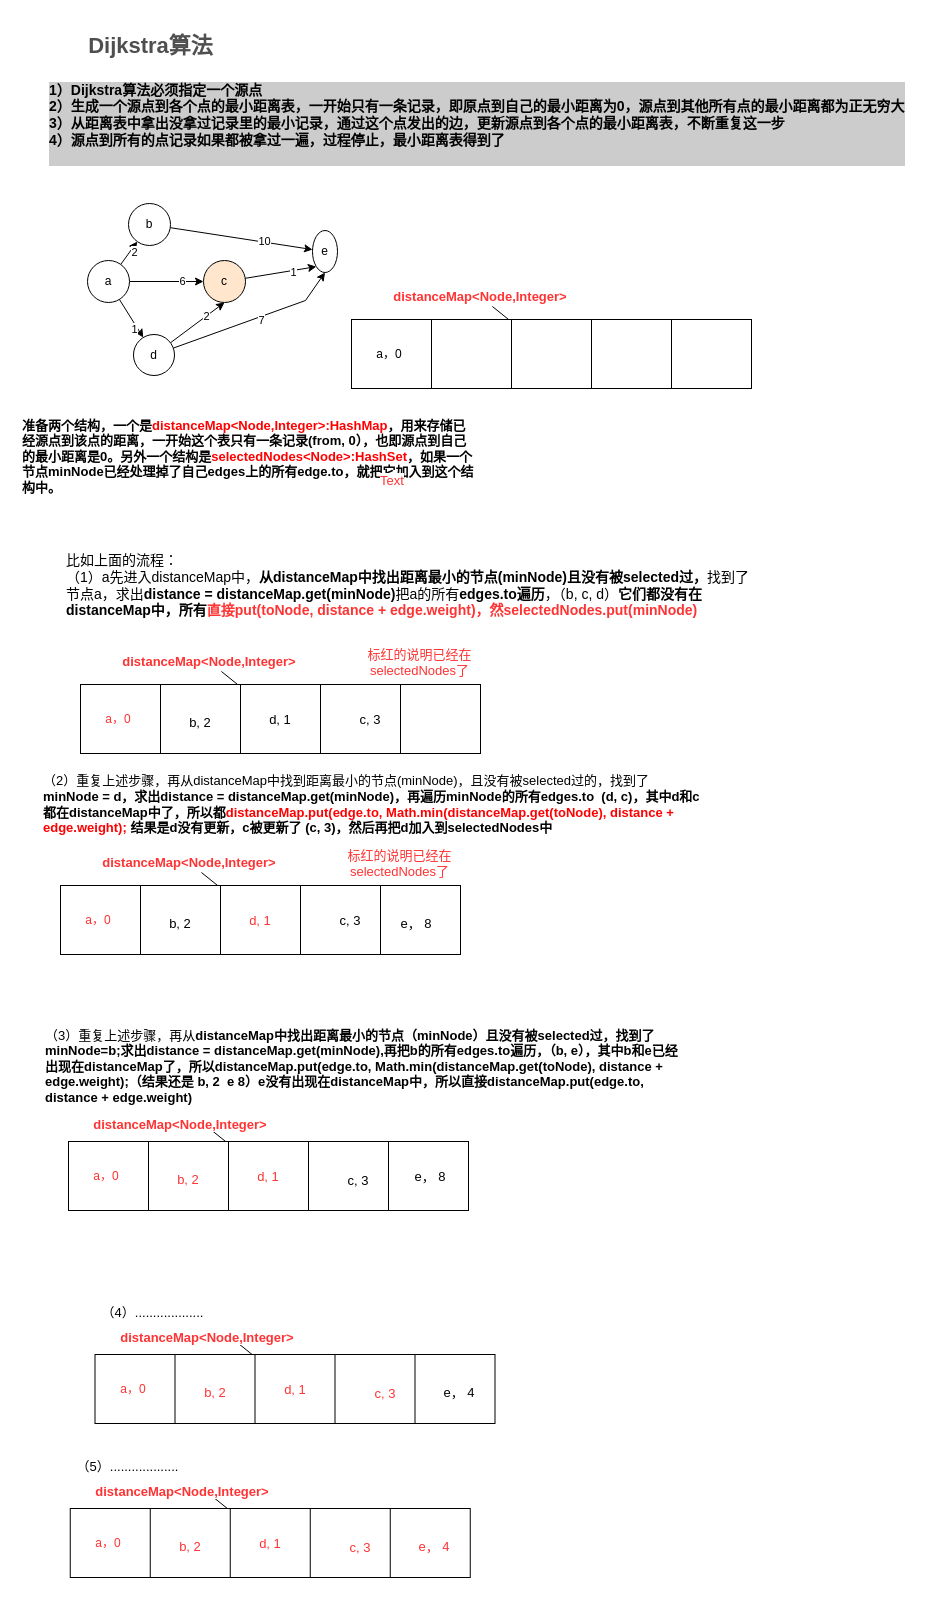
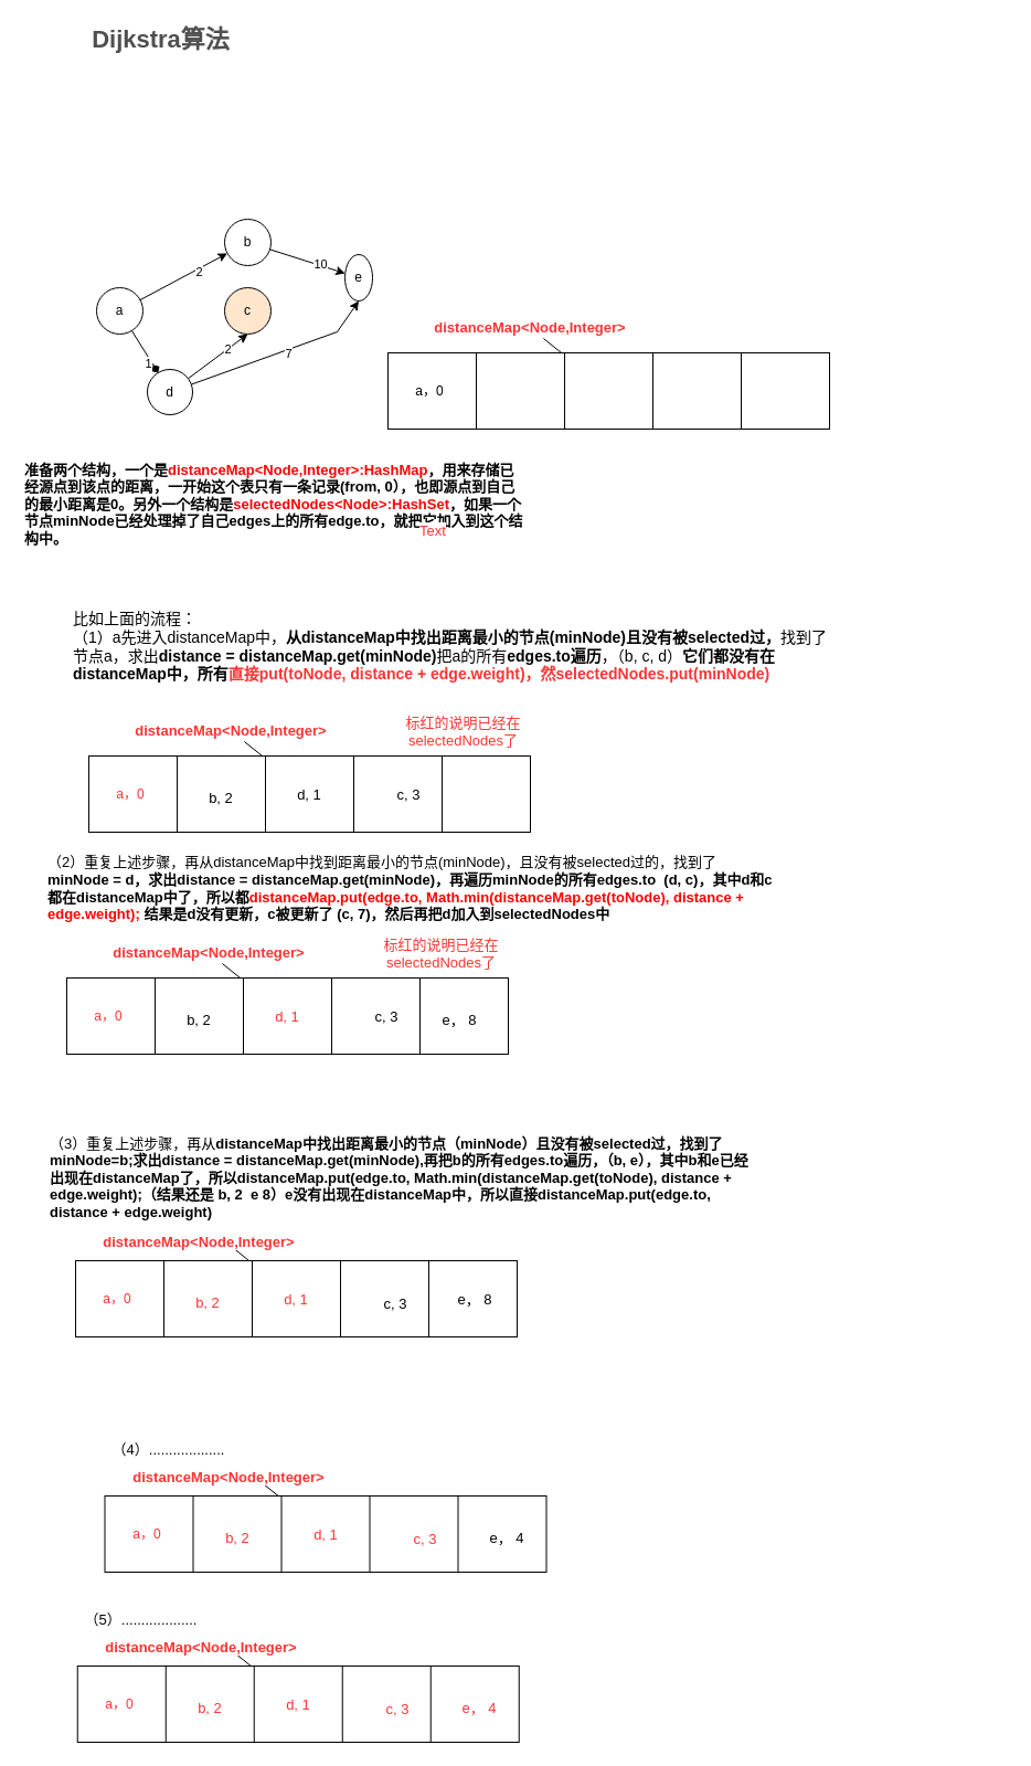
- <mxCell id="2" value="&lt;h2 id=&quot;3dijkstra算法示例演示&quot; style=&quot;box-sizing: border-box ; outline: 0px ; margin: 8px 0px 16px ; padding: 0px ; font-family: &amp;#34;pingfang sc&amp;#34; , &amp;#34;microsoft yahei&amp;#34; , &amp;#34;simhei&amp;#34; , &amp;#34;arial&amp;#34; , &amp;#34;simsun&amp;#34; ; font-size: 22px ; color: rgb(79 , 79 , 79) ; line-height: 30px ; overflow-wrap: break-word ; background-color: rgb(255 , 255 , 255)&quot;&gt;Dijkstra算法&lt;/h2&gt;" style="text;html=1;align=center;verticalAlign=middle;resizable=0;points=[];autosize=1;strokeColor=none;fillColor=none;" vertex="1" parent="1"><mxGeometry x="80" y="20" width="140" height="58" as="geometry" /></mxCell>
+ <mxCell id="2" value="&lt;h2 id=&quot;3dijkstra算法示例演示&quot; style=&quot;box-sizing: border-box ; outline: 0px ; margin: 8px 0px 16px ; padding: 0px ; font-family: &amp;#34;pingfang sc&amp;#34; , &amp;#34;microsoft yahei&amp;#34; , &amp;#34;simhei&amp;#34; , &amp;#34;arial&amp;#34; , &amp;#34;simsun&amp;#34; ; font-size: 22px ; color: rgb(79 , 79 , 79) ; line-height: 30px ; overflow-wrap: break-word ; background-color: rgb(255 , 255 , 255)&quot;&gt;Dijkstra算法&lt;/h2&gt;" style="text;html=1;align=center;verticalAlign=middle;resizable=0;points=[];autosize=1;strokeColor=none;fillColor=none;" vertex="1" parent="1"><mxGeometry x="75" y="10" width="140" height="58" as="geometry" /></mxCell>
- <mxCell id="3" value="&lt;div style=&quot;font-size: 14px;&quot;&gt;1）Dijkstra算法必须指定一个源点&lt;/div&gt;&lt;div style=&quot;font-size: 14px;&quot;&gt;2）生成一个源点到各个点的最小距离表，一开始只有一条记录，即原点到自己的最小距离为0，源点到其他所有点的最小距离都为正无穷大&lt;/div&gt;&lt;div style=&quot;font-size: 14px;&quot;&gt;3）从距离表中拿出没拿过记录里的最小记录，通过这个点发出的边，更新源点到各个点的最小距离表，不断重复这一步&lt;/div&gt;&lt;div style=&quot;font-size: 14px;&quot;&gt;4）源点到所有的点记录如果都被拿过一遍，过程停止，最小距离表得到了&lt;/div&gt;&lt;div style=&quot;font-size: 14px;&quot;&gt;&lt;br style=&quot;font-size: 14px;&quot;&gt;&lt;/div&gt;" style="text;html=1;align=left;verticalAlign=middle;resizable=0;points=[];autosize=1;strokeColor=none;fillColor=none;fontStyle=1;labelBackgroundColor=#CCCCCC;fontSize=14;" vertex="1" parent="1"><mxGeometry x="47" y="78" width="865" height="89" as="geometry" /></mxCell>
- <mxCell id="13" value="b" style="ellipse;whiteSpace=wrap;html=1;aspect=fixed;" vertex="1" parent="1"><mxGeometry x="128" y="203" width="42" height="42" as="geometry" /></mxCell>
+ <mxCell id="13" value="b" style="ellipse;whiteSpace=wrap;html=1;aspect=fixed;" vertex="1" parent="1"><mxGeometry x="203" y="198" width="42" height="42" as="geometry" /></mxCell>
- <mxCell id="14" style="edgeStyle=none;rounded=0;orthogonalLoop=1;jettySize=auto;html=1;entryX=0;entryY=1;entryDx=0;entryDy=0;" edge="1" parent="1" source="16" target="23"><mxGeometry relative="1" as="geometry" /></mxCell>
- <mxCell id="15" value="1" style="edgeLabel;html=1;align=center;verticalAlign=middle;resizable=0;points=[];" vertex="1" connectable="0" parent="14"><mxGeometry x="0.344" y="-1" relative="1" as="geometry"><mxPoint as="offset" /></mxGeometry></mxCell>
- <mxCell id="6" value="" style="edgeStyle=none;rounded=0;orthogonalLoop=1;jettySize=auto;html=1;" edge="1" parent="1" source="10" target="16"><mxGeometry relative="1" as="geometry" /></mxCell>
- <mxCell id="7" value="6" style="edgeLabel;html=1;align=center;verticalAlign=middle;resizable=0;points=[];" vertex="1" connectable="0" parent="6"><mxGeometry x="0.415" y="1" relative="1" as="geometry"><mxPoint as="offset" /></mxGeometry></mxCell>
- <mxCell id="8" value="" style="edgeStyle=none;rounded=0;orthogonalLoop=1;jettySize=auto;html=1;" edge="1" parent="1" source="10" target="21"><mxGeometry relative="1" as="geometry" /></mxCell>
+ <mxCell id="8" value="" style="edgeStyle=none;rounded=0;orthogonalLoop=1;jettySize=auto;html=1;endArrow=diamond;" edge="1" parent="1" source="10" target="21"><mxGeometry relative="1" as="geometry" /></mxCell>
- <mxCell id="48" value="&lt;font color=&quot;#000000&quot;&gt;（2）重复上述步骤，再从distanceMap中找到距离最小的节点(minNode)，且没有被selected过的，找到了&lt;b&gt;minNode = d，求出distance = distanceMap.get(minNode)，再遍历minNode的所有edges.to&amp;nbsp; (d,&lt;span&gt; &lt;/span&gt;c)，其中d和c都在distanceMap中了，所以都&lt;/b&gt;&lt;/font&gt;&lt;b&gt;&lt;font color=&quot;#ff0000&quot;&gt;distanceMap.put(edge.to, Math.min(distanceMap.get(toNode), distance + edge.weight); &lt;/font&gt;&lt;font color=&quot;#000000&quot;&gt;结果是d没有更新，c被更新了 (c,&lt;span style=&quot;white-space: pre&quot;&gt; &lt;/span&gt;3)，然后再把d加入到selectedNodes中&lt;/font&gt;&lt;/b&gt;" style="text;html=1;strokeColor=none;fillColor=none;align=left;verticalAlign=middle;whiteSpace=wrap;rounded=0;labelBackgroundColor=#FFFFFF;fontFamily=Helvetica;fontSize=13;fontColor=#FF3333;" vertex="1" parent="1"><mxGeometry x="40.5" y="755" width="659" height="98" as="geometry" /></mxCell>
+ <mxCell id="48" value="&lt;font color=&quot;#000000&quot;&gt;（2）重复上述步骤，再从distanceMap中找到距离最小的节点(minNode)，且没有被selected过的，找到了&lt;b&gt;minNode = d，求出distance = distanceMap.get(minNode)，再遍历minNode的所有edges.to&amp;nbsp; (d,&lt;span&gt; &lt;/span&gt;c)，其中d和c都在distanceMap中了，所以都&lt;/b&gt;&lt;/font&gt;&lt;b&gt;&lt;font color=&quot;#ff0000&quot;&gt;distanceMap.put(edge.to, Math.min(distanceMap.get(toNode), distance + edge.weight); &lt;/font&gt;&lt;font color=&quot;#000000&quot;&gt;结果是d没有更新，c被更新了 (c,&lt;span style=&quot;white-space: pre&quot;&gt; &lt;/span&gt;7)，然后再把d加入到selectedNodes中&lt;/font&gt;&lt;/b&gt;" style="text;html=1;strokeColor=none;fillColor=none;align=left;verticalAlign=middle;whiteSpace=wrap;rounded=0;labelBackgroundColor=#FFFFFF;fontFamily=Helvetica;fontSize=13;fontColor=#FF3333;" vertex="1" parent="1"><mxGeometry x="40.5" y="755" width="659" height="98" as="geometry" /></mxCell>
